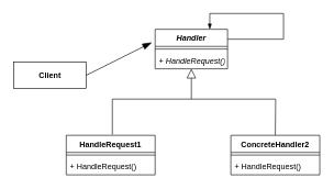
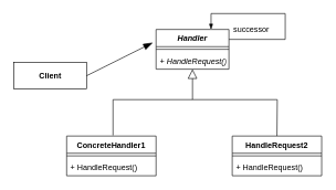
+ <mxCell id="16" value="successor" style="text;html=1;resizable=0;points=[];autosize=1;align=left;verticalAlign=top;spacingTop=-4;" vertex="1" parent="1"><mxGeometry x="350" y="34" width="70" height="20" as="geometry" /></mxCell>
- <mxCell id="7" value="HandleRequest1" style="swimlane;fontStyle=1;align=center;verticalAlign=top;childLayout=stackLayout;horizontal=1;startSize=26;horizontalStack=0;resizeParent=1;resizeParentMax=0;resizeLast=0;collapsible=1;marginBottom=0;" vertex="1" parent="1"><mxGeometry x="100" y="205" width="135" height="60" as="geometry" /></mxCell>
+ <mxCell id="7" value="ConcreteHandler1" style="swimlane;fontStyle=1;align=center;verticalAlign=top;childLayout=stackLayout;horizontal=1;startSize=26;horizontalStack=0;resizeParent=1;resizeParentMax=0;resizeLast=0;collapsible=1;marginBottom=0;" vertex="1" parent="1"><mxGeometry x="100" y="205" width="135" height="60" as="geometry" /></mxCell>
- <mxCell id="12" value="ConcreteHandler2" style="swimlane;fontStyle=1;align=center;verticalAlign=top;childLayout=stackLayout;horizontal=1;startSize=26;horizontalStack=0;resizeParent=1;resizeParentMax=0;resizeLast=0;collapsible=1;marginBottom=0;" vertex="1" parent="1"><mxGeometry x="350" y="205" width="135" height="60" as="geometry" /></mxCell>
+ <mxCell id="12" value="HandleRequest2" style="swimlane;fontStyle=1;align=center;verticalAlign=top;childLayout=stackLayout;horizontal=1;startSize=26;horizontalStack=0;resizeParent=1;resizeParentMax=0;resizeLast=0;collapsible=1;marginBottom=0;" vertex="1" parent="1"><mxGeometry x="350" y="205" width="135" height="60" as="geometry" /></mxCell>
